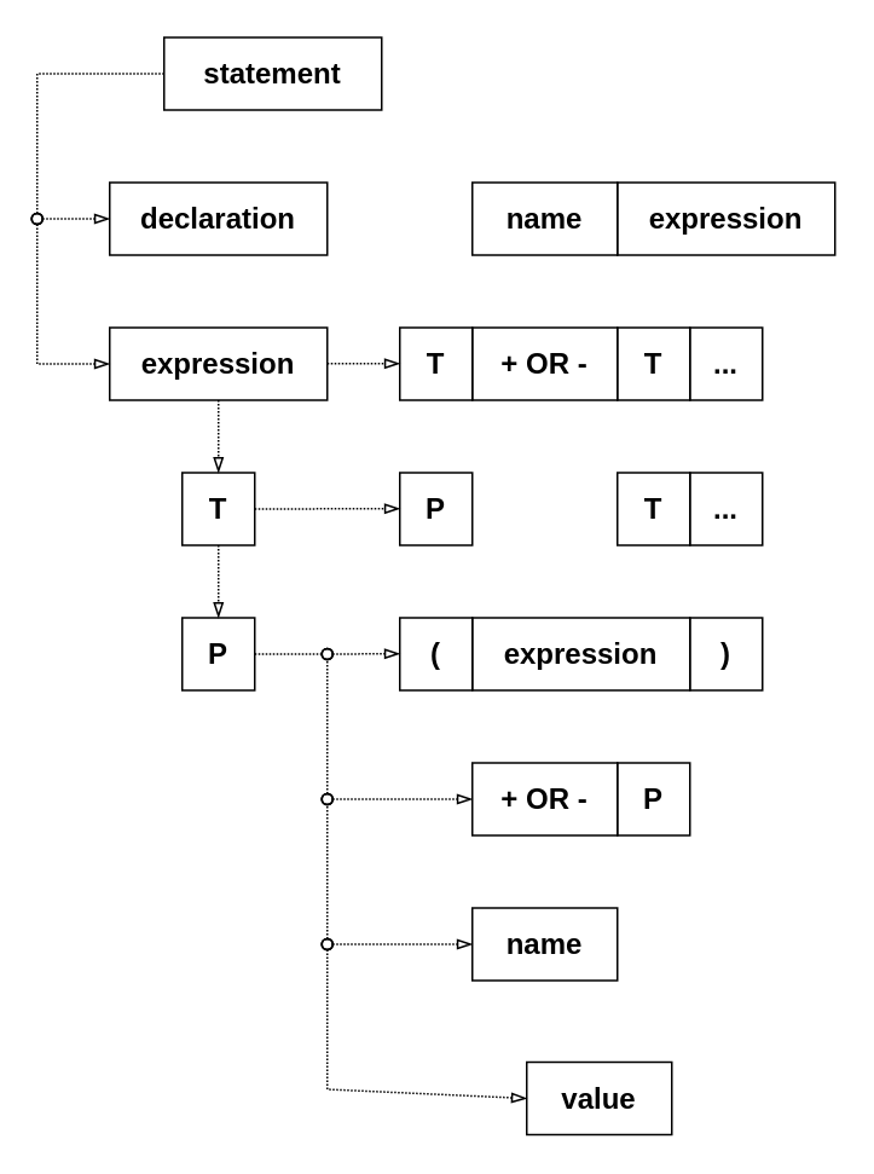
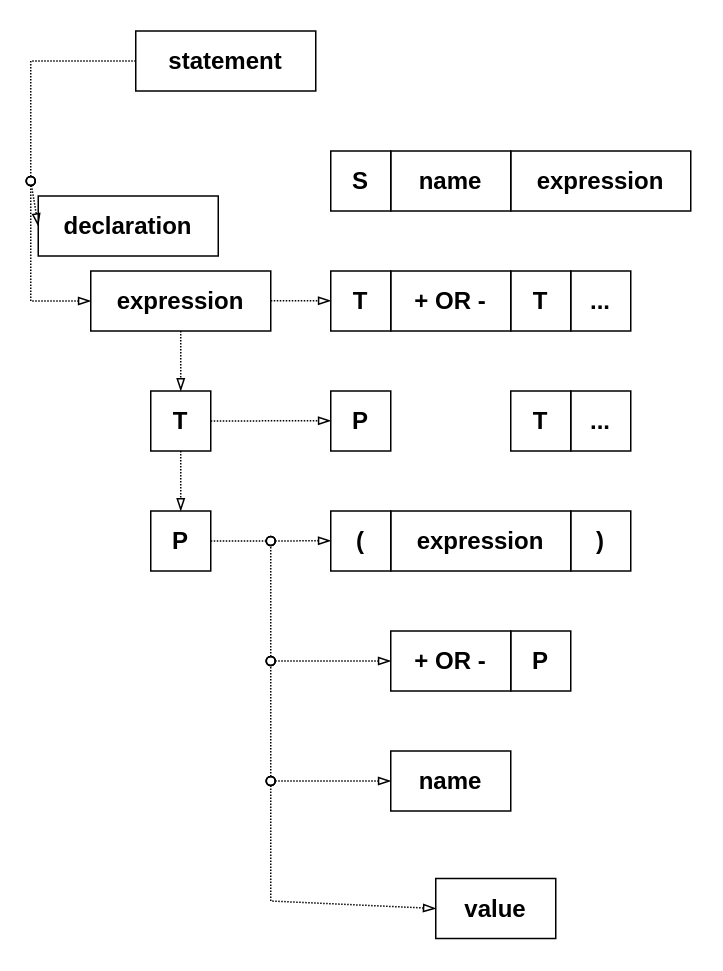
- <mxCell id="2" value="&lt;font size=&quot;1&quot;&gt;&lt;b style=&quot;font-size: 16px;&quot;&gt;declaration&lt;/b&gt;&lt;/font&gt;" style="text;html=1;align=center;verticalAlign=middle;whiteSpace=wrap;rounded=0;strokeColor=default;fontFamily=Helvetica;" parent="1" vertex="1"><mxGeometry x="60" y="100" width="120" height="40" as="geometry" /></mxCell>
+ <mxCell id="2" value="&lt;font size=&quot;1&quot;&gt;&lt;b style=&quot;font-size: 16px;&quot;&gt;declaration&lt;/b&gt;&lt;/font&gt;" style="text;html=1;align=center;verticalAlign=middle;whiteSpace=wrap;rounded=0;strokeColor=default;fontFamily=Helvetica;" parent="1" vertex="1"><mxGeometry x="25" y="130" width="120" height="40" as="geometry" /></mxCell>
+ <mxCell id="4" value="&lt;font size=&quot;1&quot;&gt;&lt;b style=&quot;font-size: 16px;&quot;&gt;S&lt;/b&gt;&lt;/font&gt;" style="text;html=1;align=center;verticalAlign=middle;whiteSpace=wrap;rounded=0;strokeColor=default;fontFamily=Helvetica;" parent="1" vertex="1"><mxGeometry x="220" y="100" width="40" height="40" as="geometry" /></mxCell>
